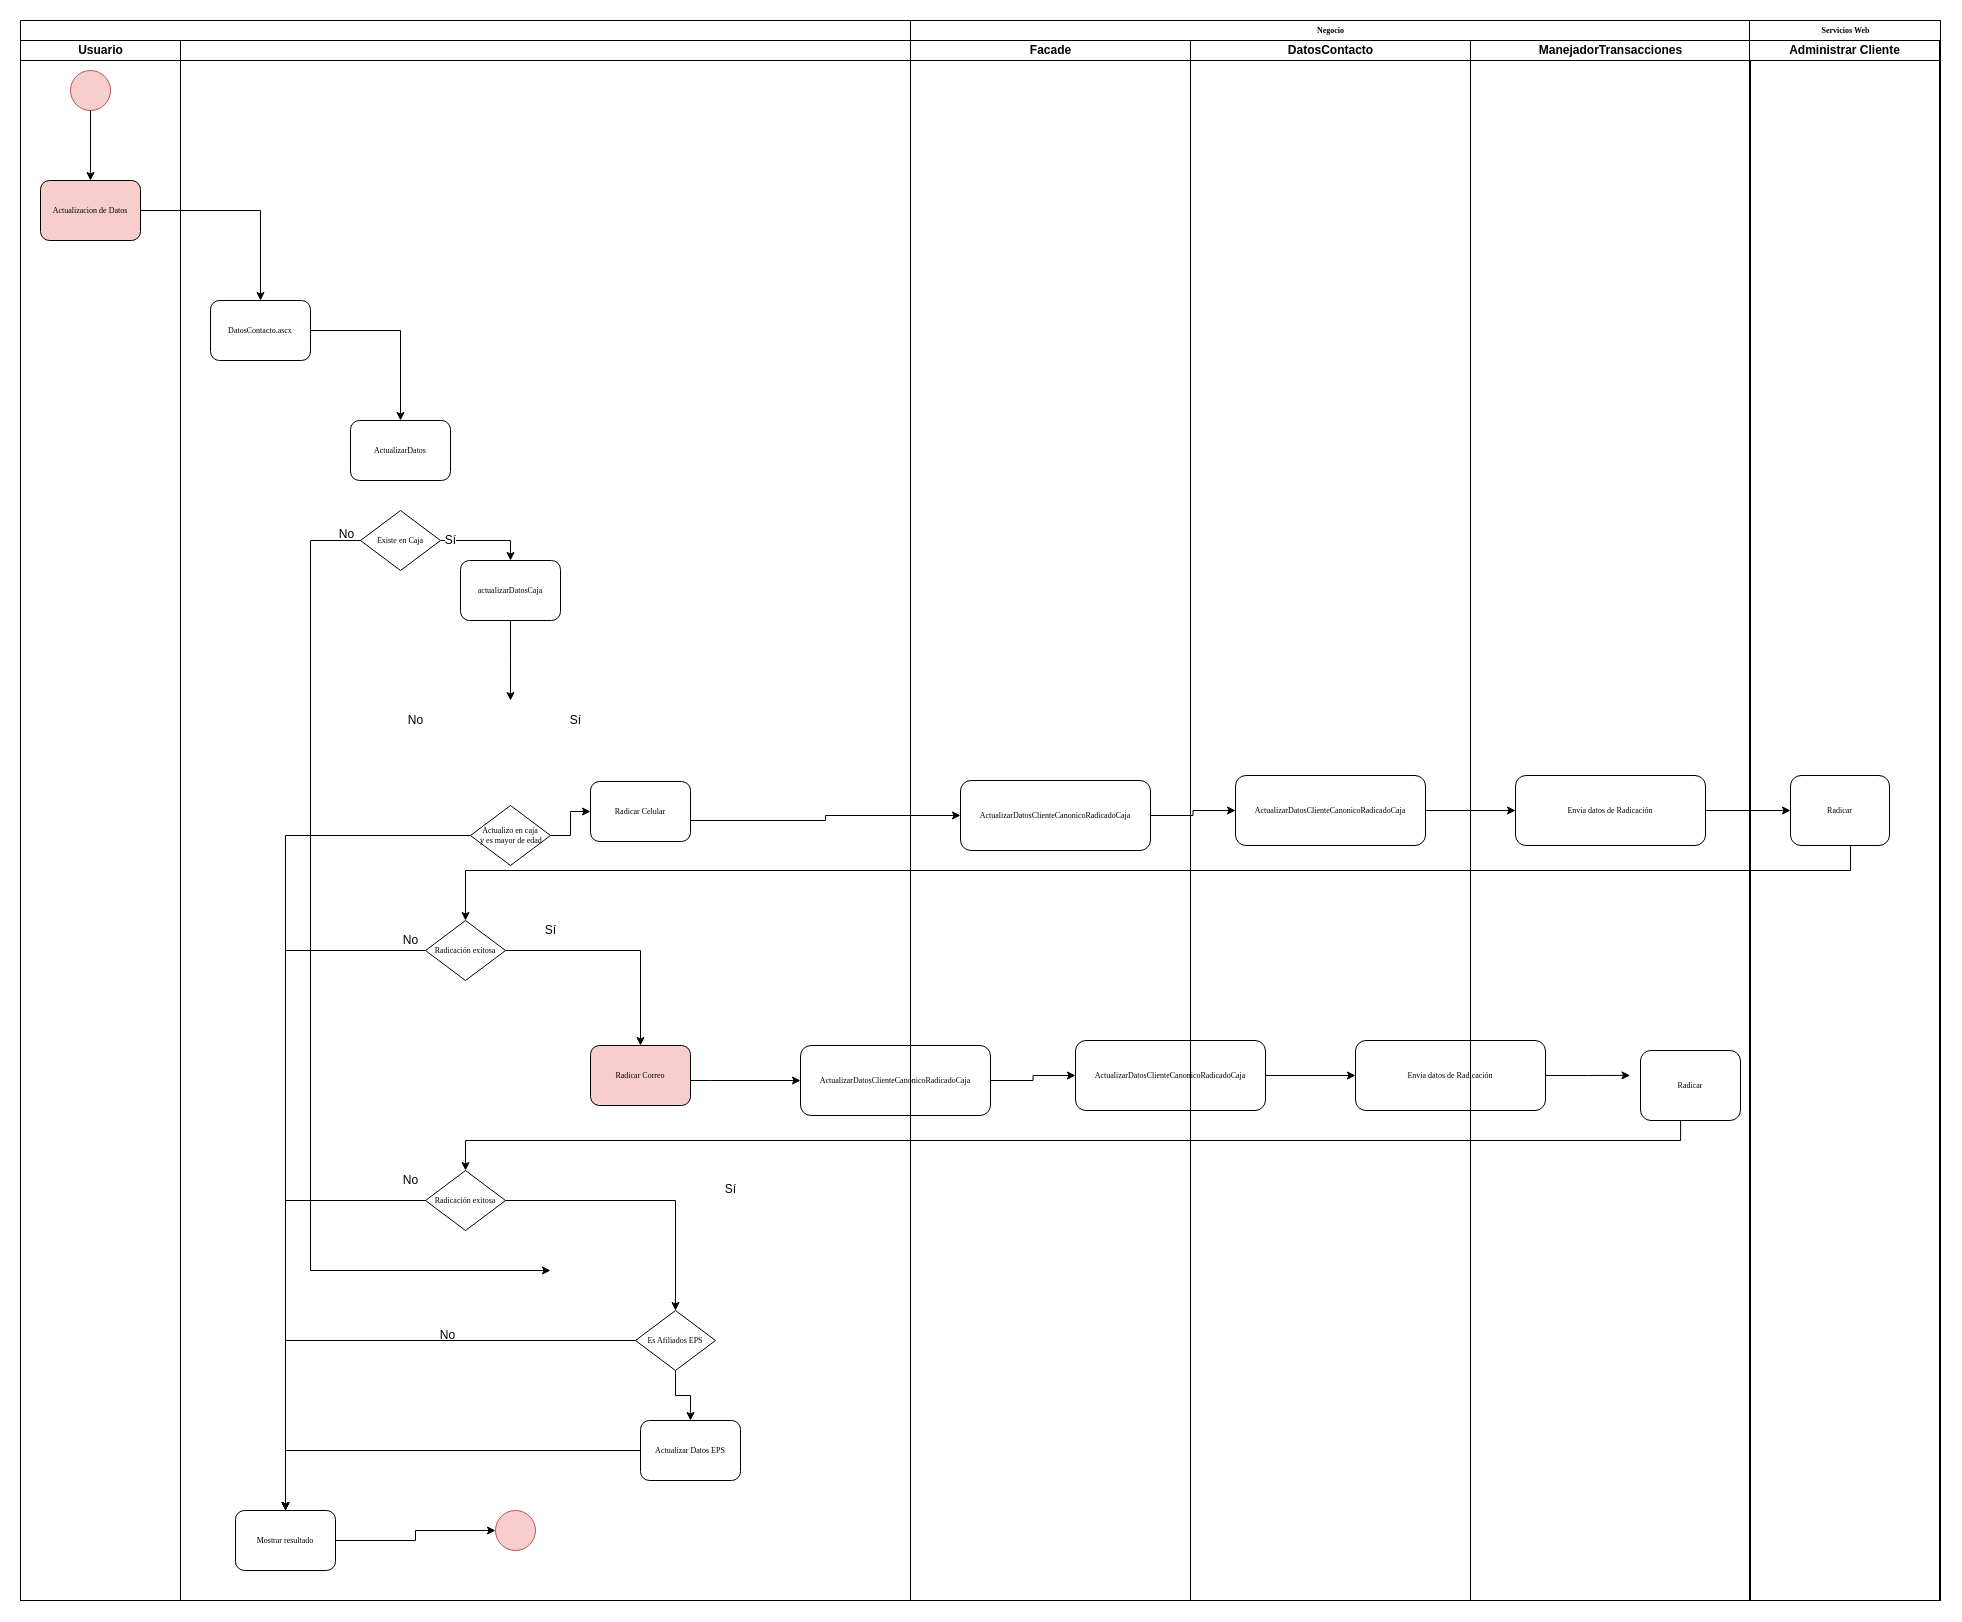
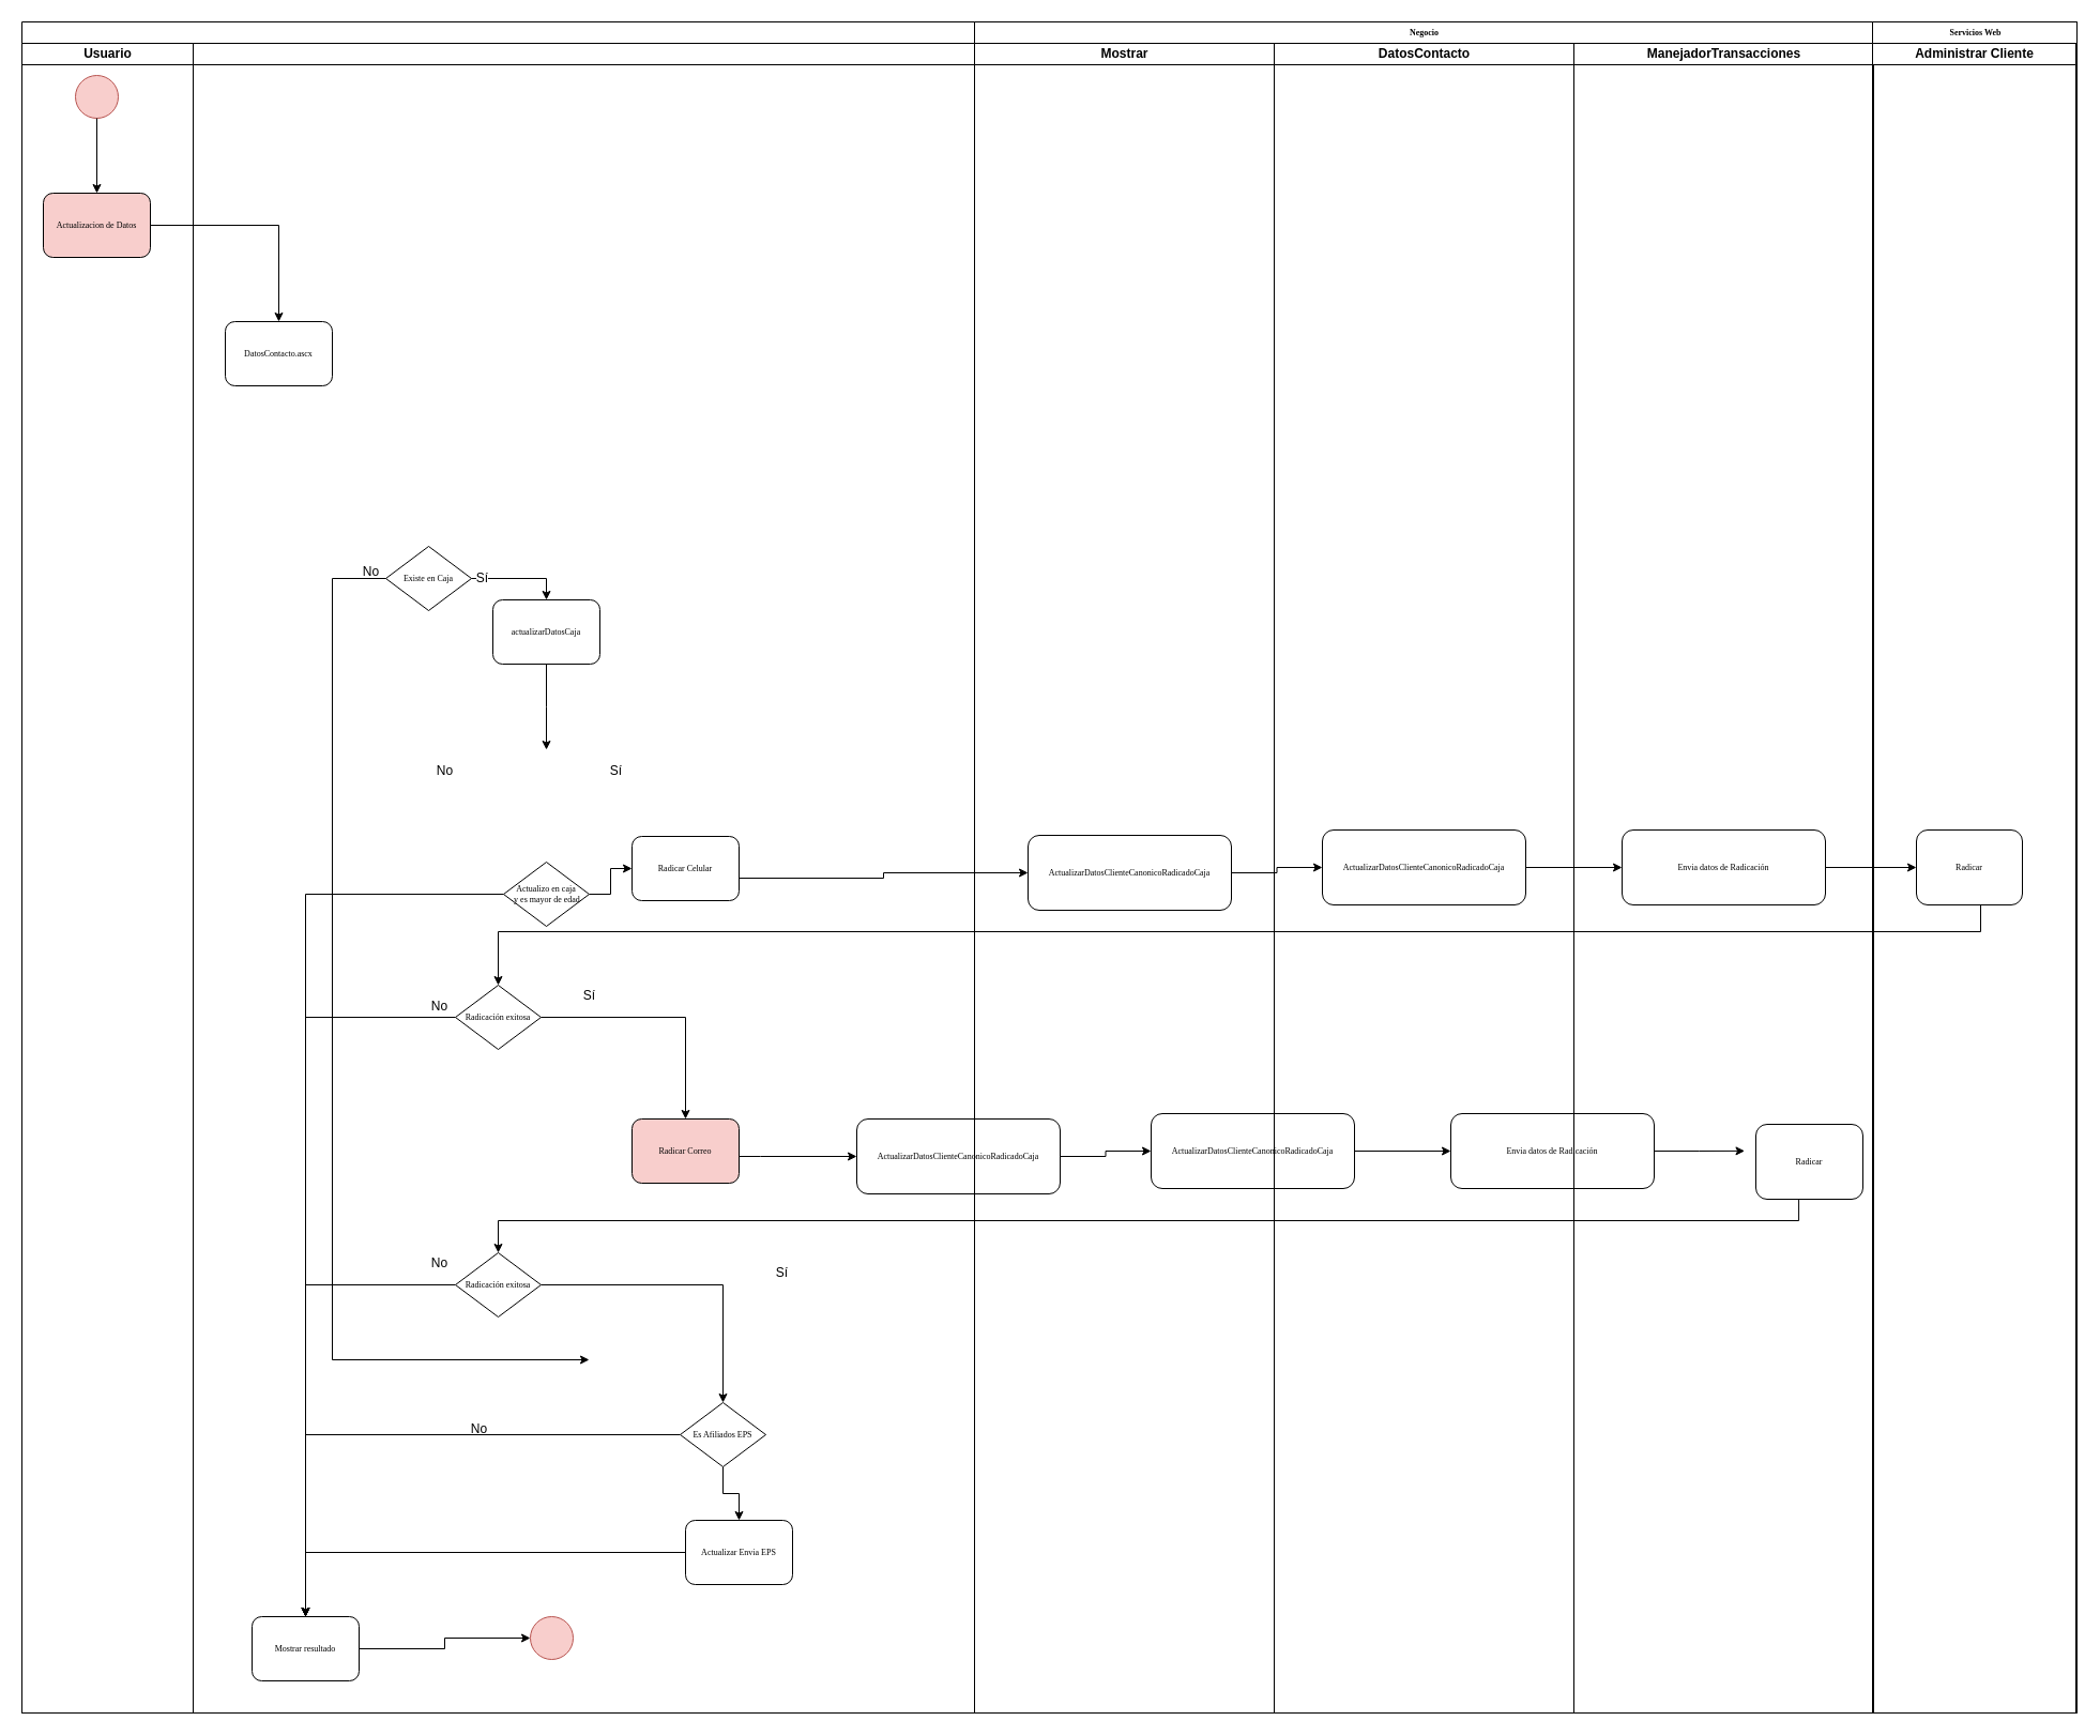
- <mxCell id="52" value="Facade" style="swimlane;html=1;startSize=20;" vertex="1" parent="51"><mxGeometry y="20" width="280" height="1560" as="geometry" /></mxCell>
+ <mxCell id="52" value="Mostrar" style="swimlane;html=1;startSize=20;" vertex="1" parent="51"><mxGeometry y="20" width="280" height="1560" as="geometry" /></mxCell>
- <mxCell id="9" value="" style="edgeStyle=orthogonalEdgeStyle;rounded=0;orthogonalLoop=1;jettySize=auto;html=1;" edge="1" parent="8" source="10" target="11"><mxGeometry relative="1" as="geometry" /></mxCell>
- <mxCell id="11" value="ActualizarDatos" style="rounded=1;whiteSpace=wrap;html=1;shadow=0;labelBackgroundColor=none;strokeWidth=1;fontFamily=Verdana;fontSize=8;align=center;" vertex="1" parent="8"><mxGeometry x="170" y="380" width="100" height="60" as="geometry" /></mxCell>
- <mxCell id="41" value="Actualizar Datos EPS" style="rounded=1;whiteSpace=wrap;html=1;shadow=0;labelBackgroundColor=none;strokeWidth=1;fontFamily=Verdana;fontSize=8;align=center;" vertex="1" parent="8"><mxGeometry x="460" y="1380" width="100" height="60" as="geometry" /></mxCell>
+ <mxCell id="41" value="Actualizar Envia EPS" style="rounded=1;whiteSpace=wrap;html=1;shadow=0;labelBackgroundColor=none;strokeWidth=1;fontFamily=Verdana;fontSize=8;align=center;" vertex="1" parent="8"><mxGeometry x="460" y="1380" width="100" height="60" as="geometry" /></mxCell>
